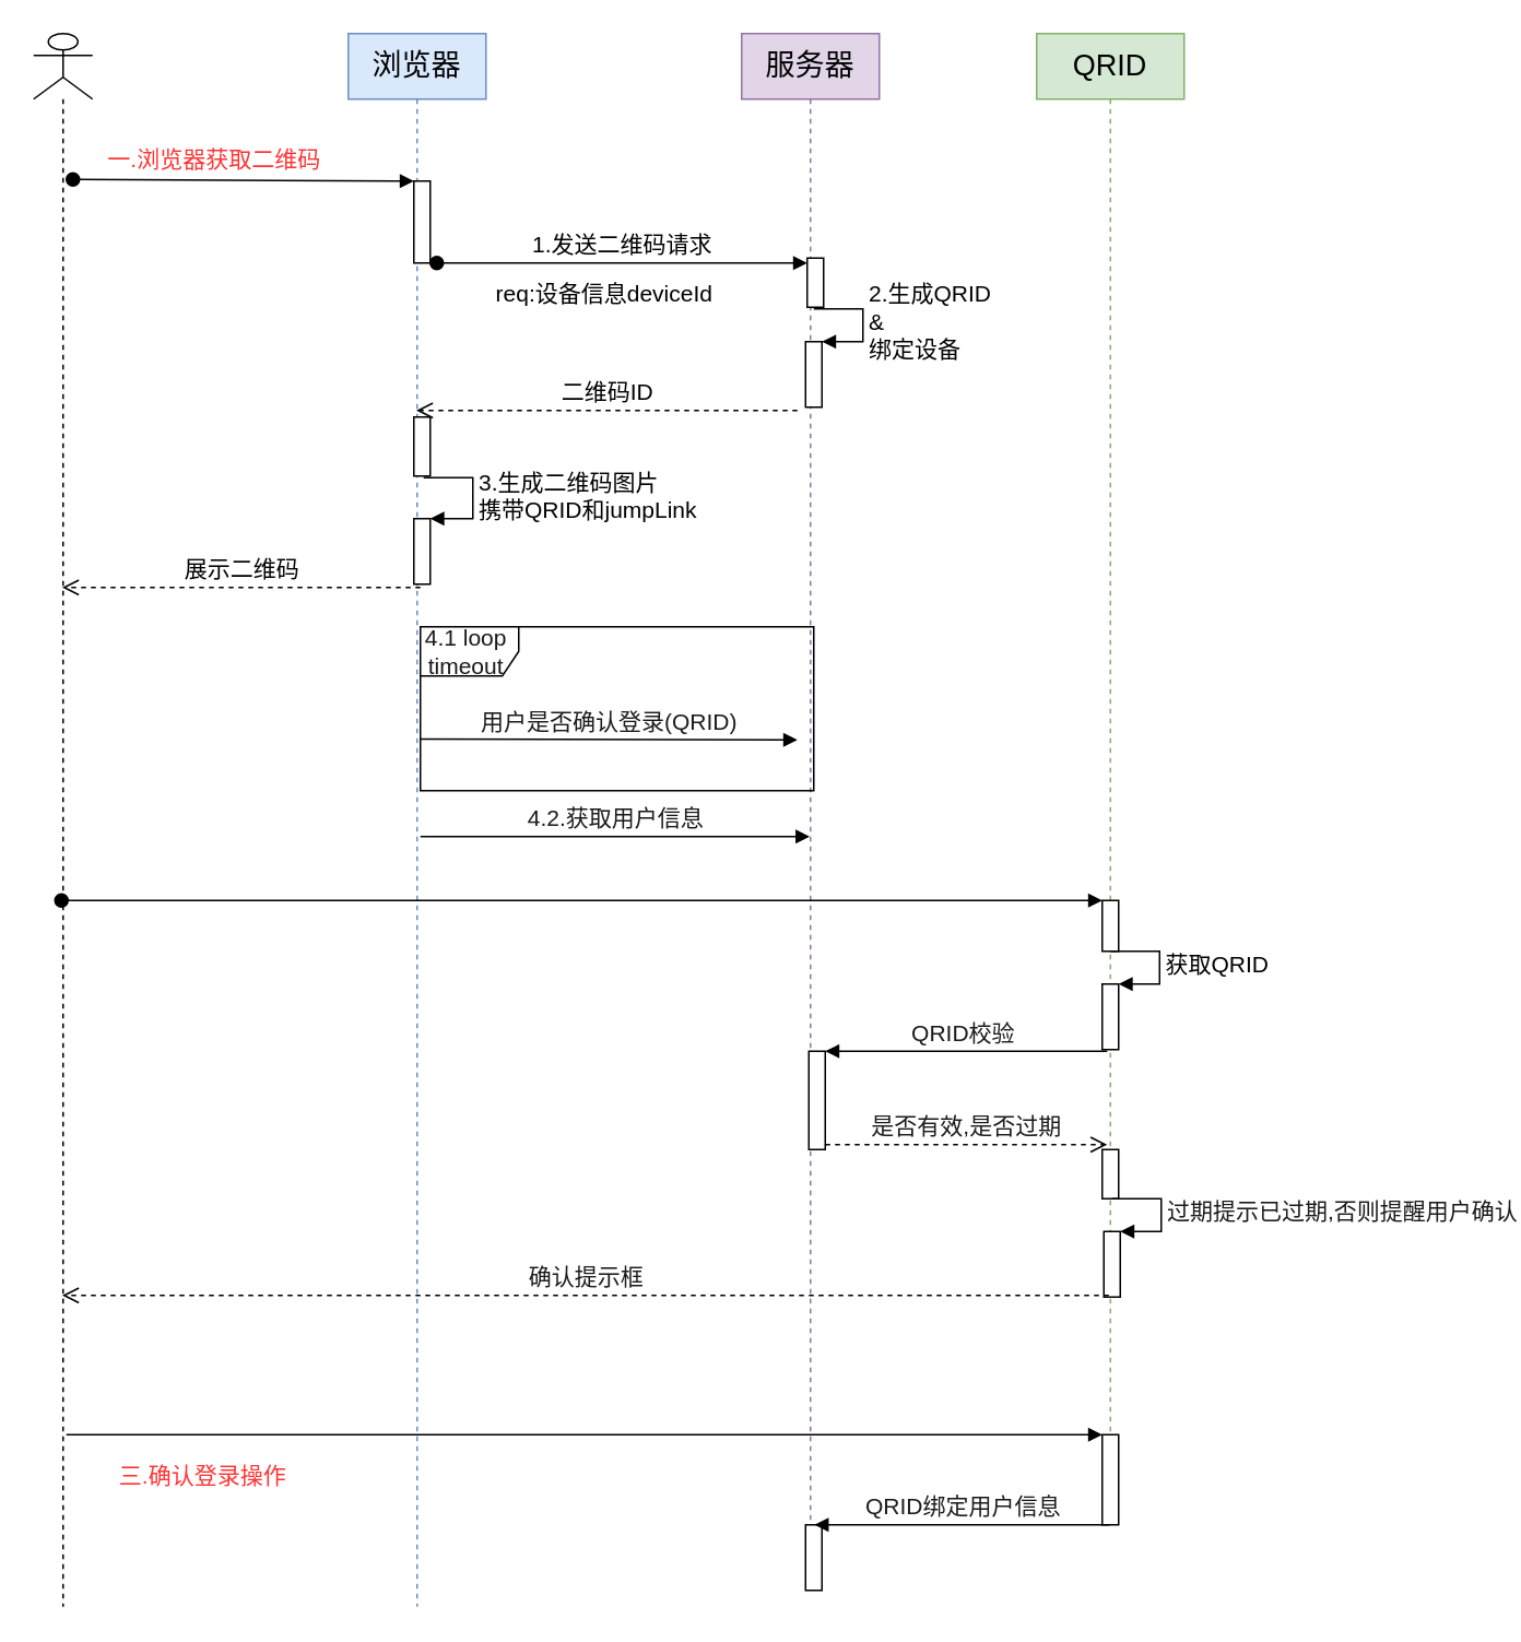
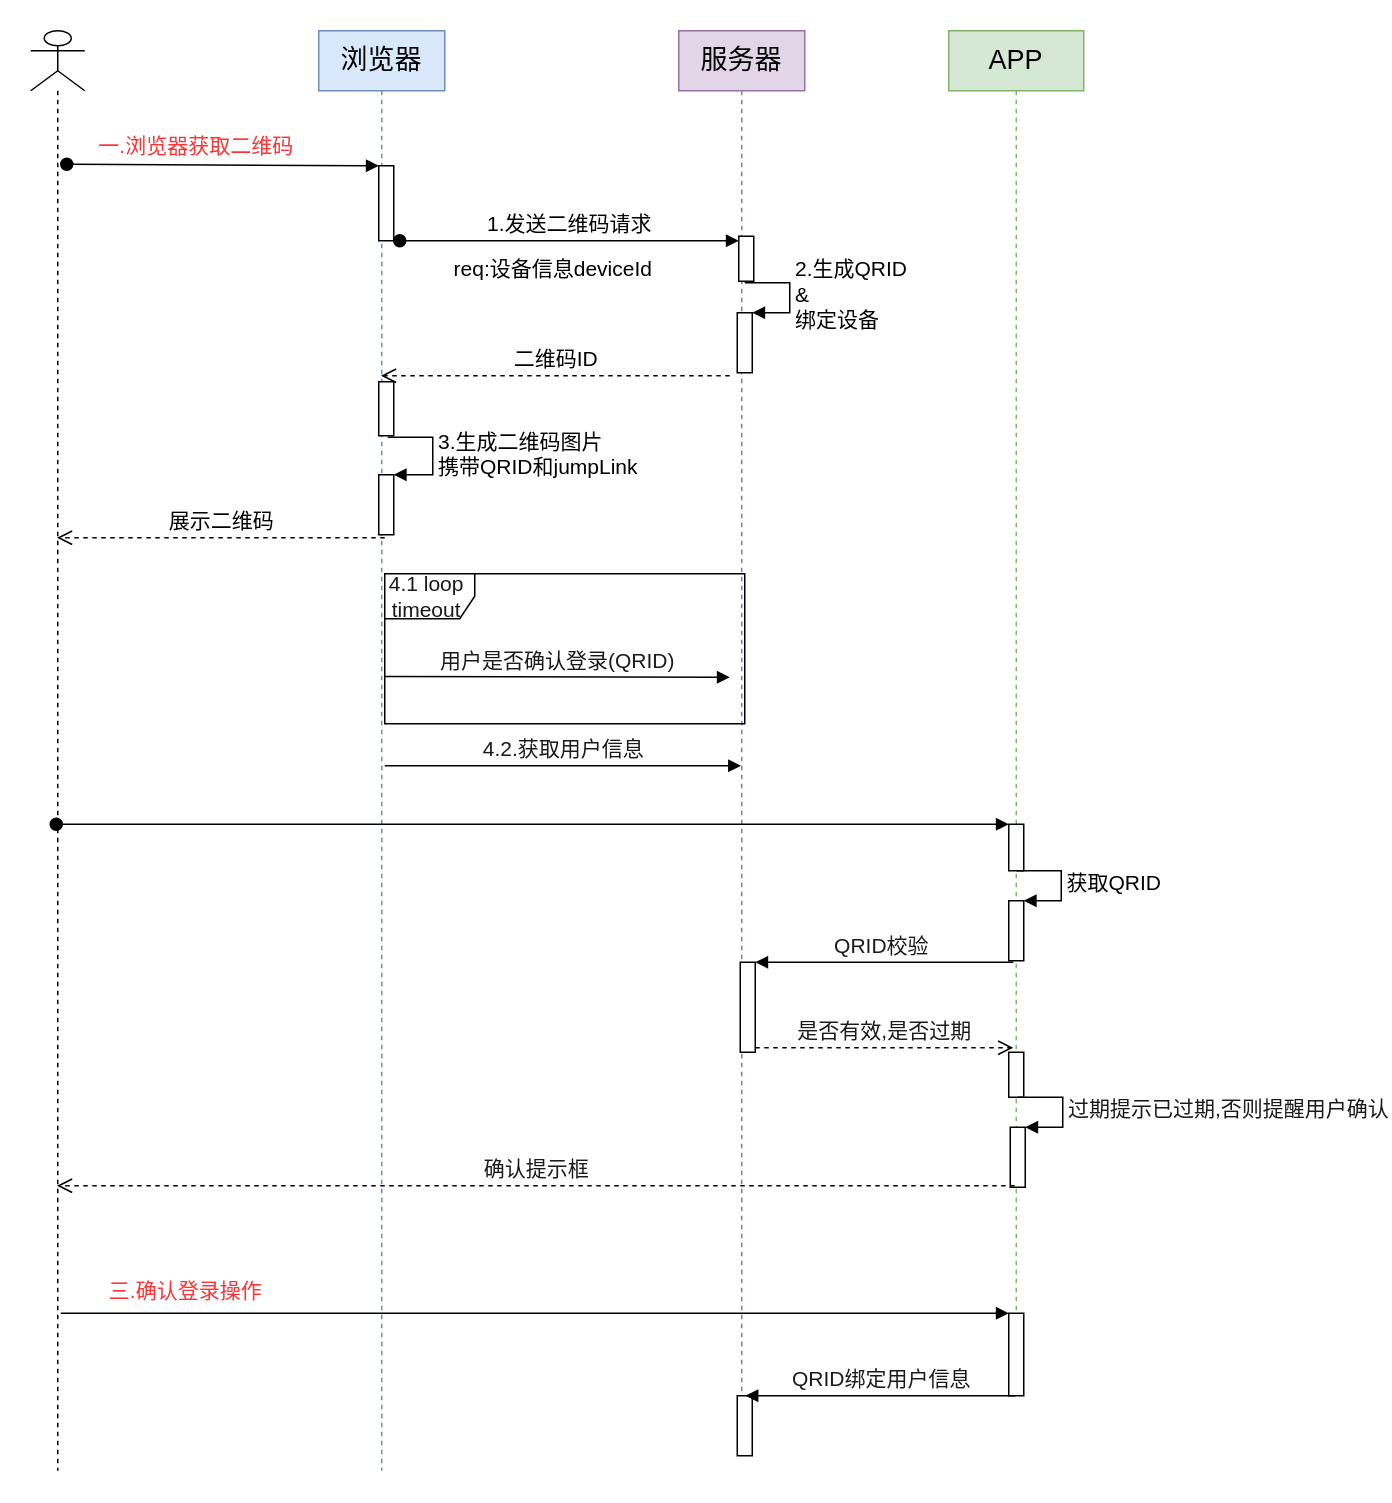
- <mxCell id="13" value="&lt;font style=&quot;font-size: 18px&quot;&gt;QRID&lt;/font&gt;" style="shape=umlLifeline;perimeter=lifelinePerimeter;whiteSpace=wrap;html=1;container=1;collapsible=0;recursiveResize=0;outlineConnect=0;fillColor=#d5e8d4;strokeColor=#82b366;" parent="1" vertex="1"><mxGeometry x="632" y="20" width="90" height="880" as="geometry" /></mxCell>
+ <mxCell id="13" value="&lt;font style=&quot;font-size: 18px&quot;&gt;APP&lt;/font&gt;" style="shape=umlLifeline;perimeter=lifelinePerimeter;whiteSpace=wrap;html=1;container=1;collapsible=0;recursiveResize=0;outlineConnect=0;fillColor=#d5e8d4;strokeColor=#82b366;" parent="1" vertex="1"><mxGeometry x="632" y="20" width="90" height="880" as="geometry" /></mxCell>
- <mxCell id="37" value="&lt;span style=&quot;background-color: rgb(255 , 255 , 255)&quot;&gt;&lt;font color=&quot;#ff3333&quot;&gt;三.确认登录操作&lt;/font&gt;&lt;/span&gt;" style="text;html=1;align=center;verticalAlign=middle;resizable=0;points=[];autosize=1;strokeColor=none;fillColor=none;fontSize=14;fontColor=#1A1A1A;" vertex="1" parent="1"><mxGeometry x="63" y="890" width="120" height="20" as="geometry" /></mxCell>
+ <mxCell id="37" value="&lt;span style=&quot;background-color: rgb(255 , 255 , 255)&quot;&gt;&lt;font color=&quot;#ff3333&quot;&gt;三.确认登录操作&lt;/font&gt;&lt;/span&gt;" style="text;html=1;align=center;verticalAlign=middle;resizable=0;points=[];autosize=1;strokeColor=none;fillColor=none;fontSize=14;fontColor=#1A1A1A;" vertex="1" parent="1"><mxGeometry x="63" y="850" width="120" height="20" as="geometry" /></mxCell>
